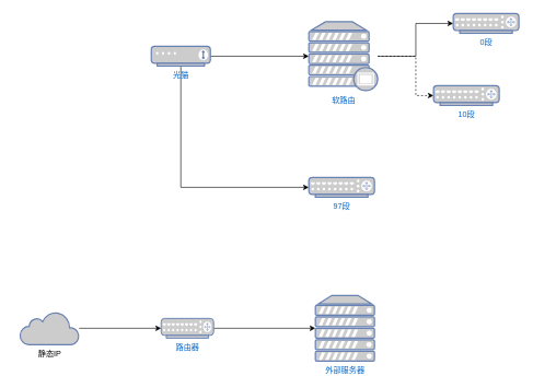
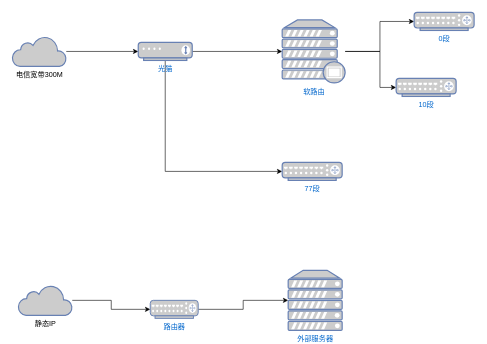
+ <mxCell id="3" value="电信宽带300M" style="html=1;outlineConnect=0;fillColor=#CCCCCC;strokeColor=#6881B3;gradientColor=none;gradientDirection=north;strokeWidth=2;shape=mxgraph.networks.cloud;labelPosition=center;verticalLabelPosition=bottom;align=center;verticalAlign=top;" vertex="1" parent="1"><mxGeometry x="20" y="60" width="90" height="50" as="geometry" /></mxCell>
+ <mxCell id="2" style="edgeStyle=orthogonalEdgeStyle;rounded=0;orthogonalLoop=1;jettySize=auto;html=1;fontColor=#000000;" edge="1" parent="1" source="3" target="8"><mxGeometry relative="1" as="geometry" /></mxCell>
- <mxCell id="10" style="edgeStyle=orthogonalEdgeStyle;rounded=0;orthogonalLoop=1;jettySize=auto;html=1;entryX=0;entryY=0.5;entryDx=0;entryDy=0;entryPerimeter=0;fontColor=#000000;dashed=1;" edge="1" parent="1" source="11" target="16"><mxGeometry relative="1" as="geometry"><Array as="points"><mxPoint x="633" y="85" /><mxPoint x="633" y="145" /></Array></mxGeometry></mxCell>
+ <mxCell id="10" style="edgeStyle=orthogonalEdgeStyle;rounded=0;orthogonalLoop=1;jettySize=auto;html=1;entryX=0;entryY=0.5;entryDx=0;entryDy=0;entryPerimeter=0;fontColor=#000000;" edge="1" parent="1" source="11" target="16"><mxGeometry relative="1" as="geometry"><Array as="points"><mxPoint x="633" y="85" /><mxPoint x="633" y="145" /></Array></mxGeometry></mxCell>
- <mxCell id="17" value="97段" style="fontColor=#0066CC;verticalAlign=top;verticalLabelPosition=bottom;labelPosition=center;align=center;html=1;outlineConnect=0;fillColor=#CCCCCC;strokeColor=#6881B3;gradientColor=none;gradientDirection=north;strokeWidth=2;shape=mxgraph.networks.router;" vertex="1" parent="1"><mxGeometry x="470" y="270" width="100" height="30" as="geometry" /></mxCell>
+ <mxCell id="17" value="77段" style="fontColor=#0066CC;verticalAlign=top;verticalLabelPosition=bottom;labelPosition=center;align=center;html=1;outlineConnect=0;fillColor=#CCCCCC;strokeColor=#6881B3;gradientColor=none;gradientDirection=north;strokeWidth=2;shape=mxgraph.networks.router;" vertex="1" parent="1"><mxGeometry x="470" y="270" width="100" height="30" as="geometry" /></mxCell>
- <mxCell id="13" value="路由器" style="fontColor=#0066CC;verticalAlign=top;verticalLabelPosition=bottom;labelPosition=center;align=center;html=1;outlineConnect=0;fillColor=#CCCCCC;strokeColor=#6881B3;gradientColor=none;gradientDirection=north;strokeWidth=2;shape=mxgraph.networks.router;" vertex="1" parent="1"><mxGeometry x="245" y="485" width="80" height="30" as="geometry" /></mxCell>
+ <mxCell id="13" value="路由器" style="fontColor=#0066CC;verticalAlign=top;verticalLabelPosition=bottom;labelPosition=center;align=center;html=1;outlineConnect=0;fillColor=#CCCCCC;strokeColor=#6881B3;gradientColor=none;gradientDirection=north;strokeWidth=2;shape=mxgraph.networks.router;" vertex="1" parent="1"><mxGeometry x="250" y="500" width="80" height="30" as="geometry" /></mxCell>
